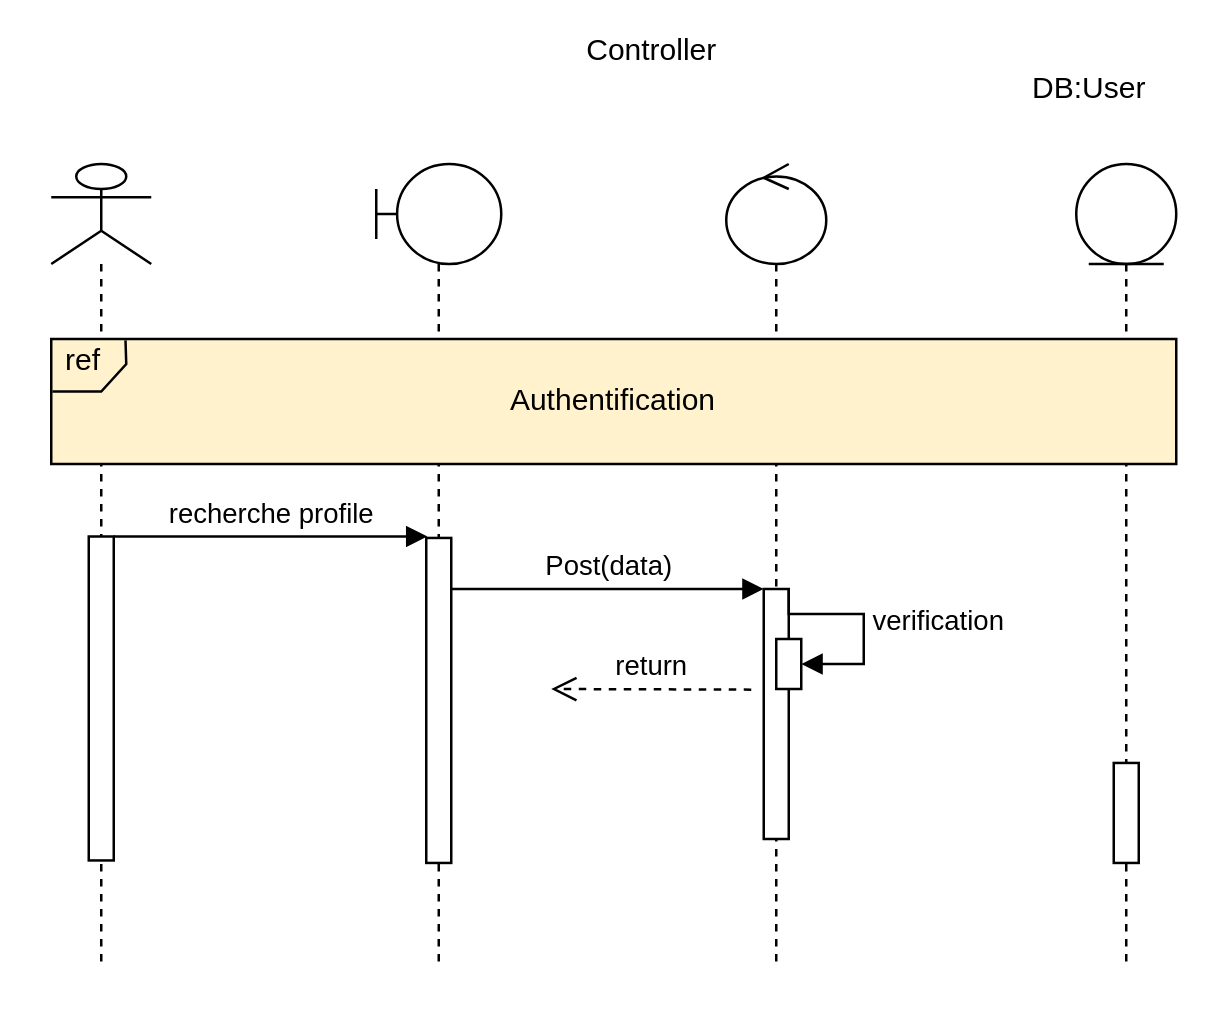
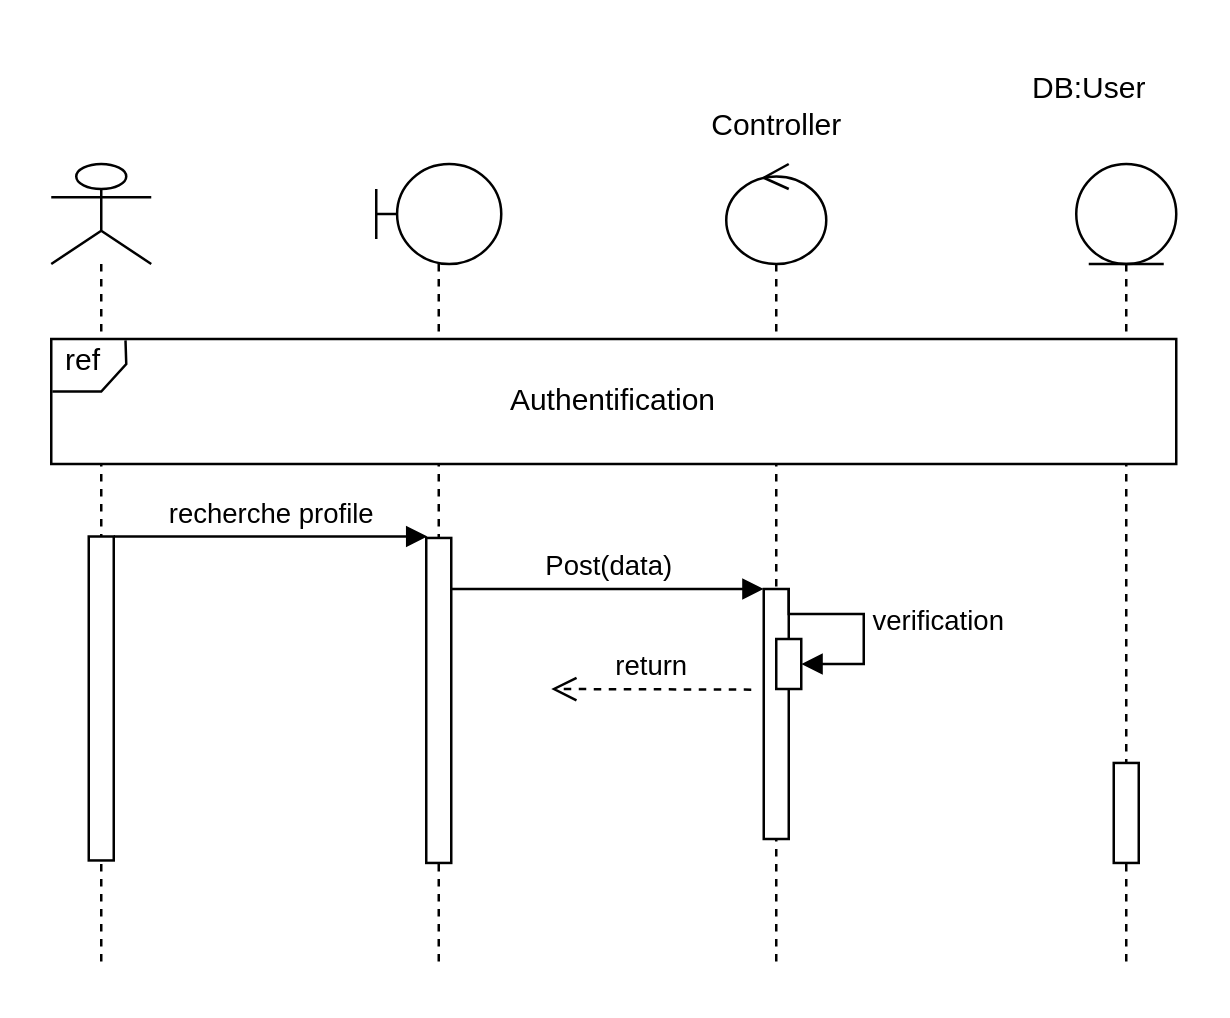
- <mxCell id="12" value="Controller" style="text;html=1;align=center;verticalAlign=middle;resizable=0;points=[];autosize=1;strokeColor=none;fillColor=none;" vertex="1" parent="1"><mxGeometry x="220" y="5" width="80" height="30" as="geometry" /></mxCell>
+ <mxCell id="12" value="Controller" style="text;html=1;align=center;verticalAlign=middle;resizable=0;points=[];autosize=1;strokeColor=none;fillColor=none;" vertex="1" parent="1"><mxGeometry x="270" y="35" width="80" height="30" as="geometry" /></mxCell>
- <mxCell id="15" value="Authentification" style="html=1;whiteSpace=wrap;fillColor=#fff2cc;" vertex="1" parent="1"><mxGeometry x="20" y="135" width="450" height="50" as="geometry" /></mxCell>
+ <mxCell id="15" value="Authentification" style="html=1;whiteSpace=wrap;" vertex="1" parent="1"><mxGeometry x="20" y="135" width="450" height="50" as="geometry" /></mxCell>
